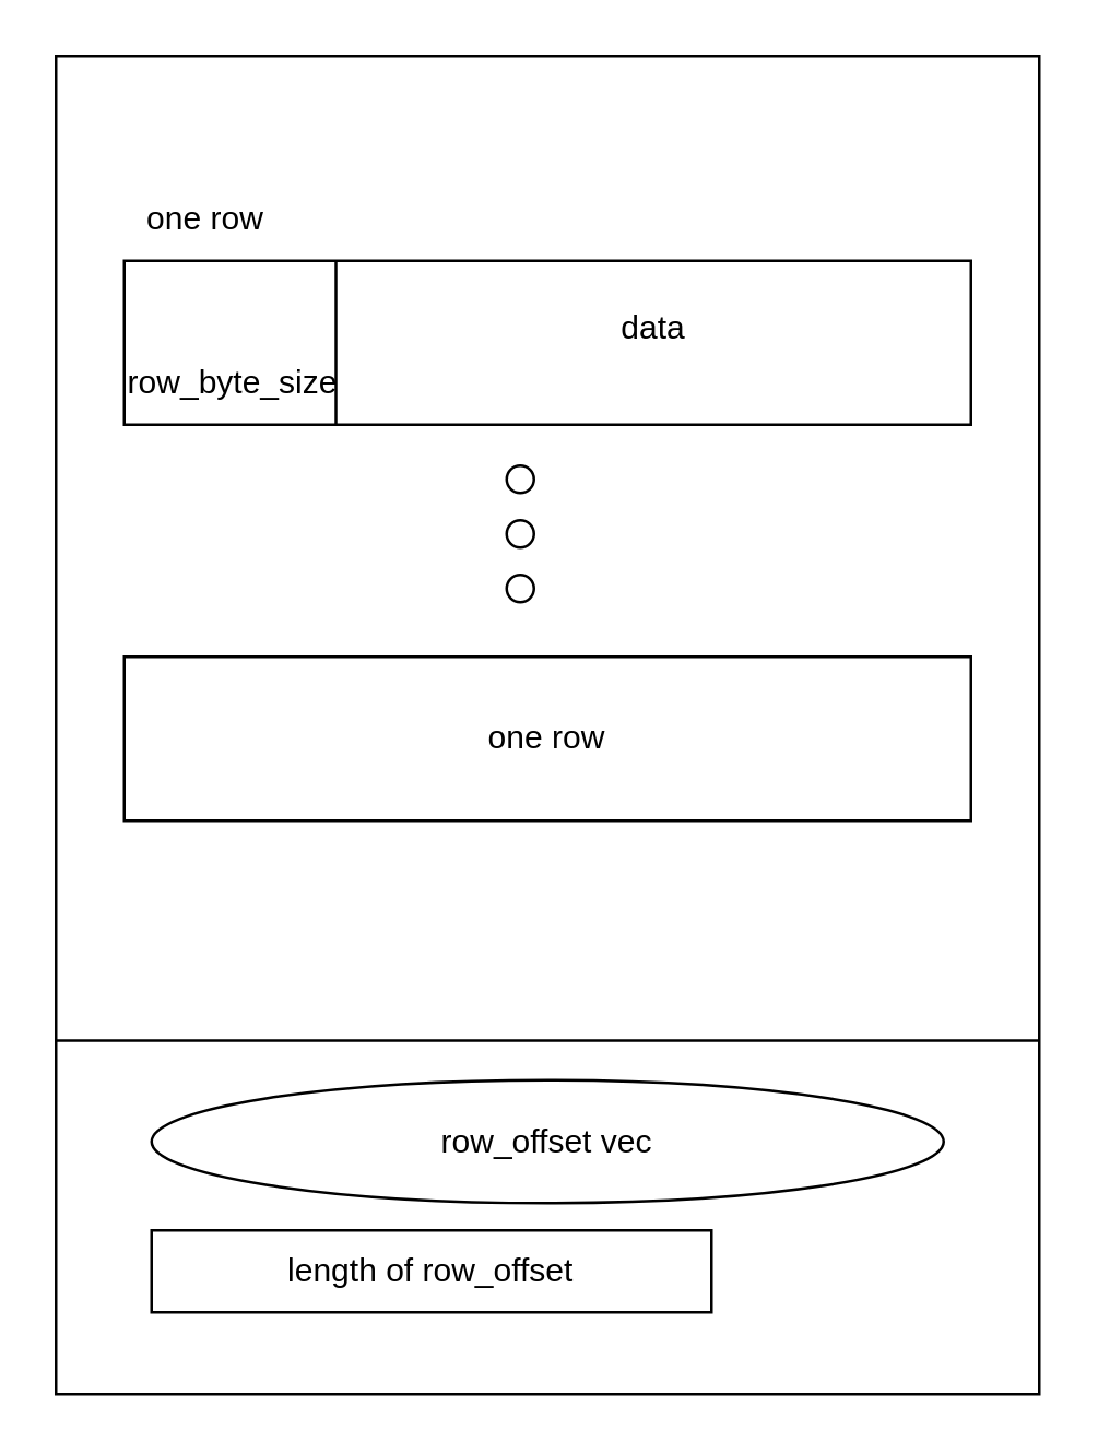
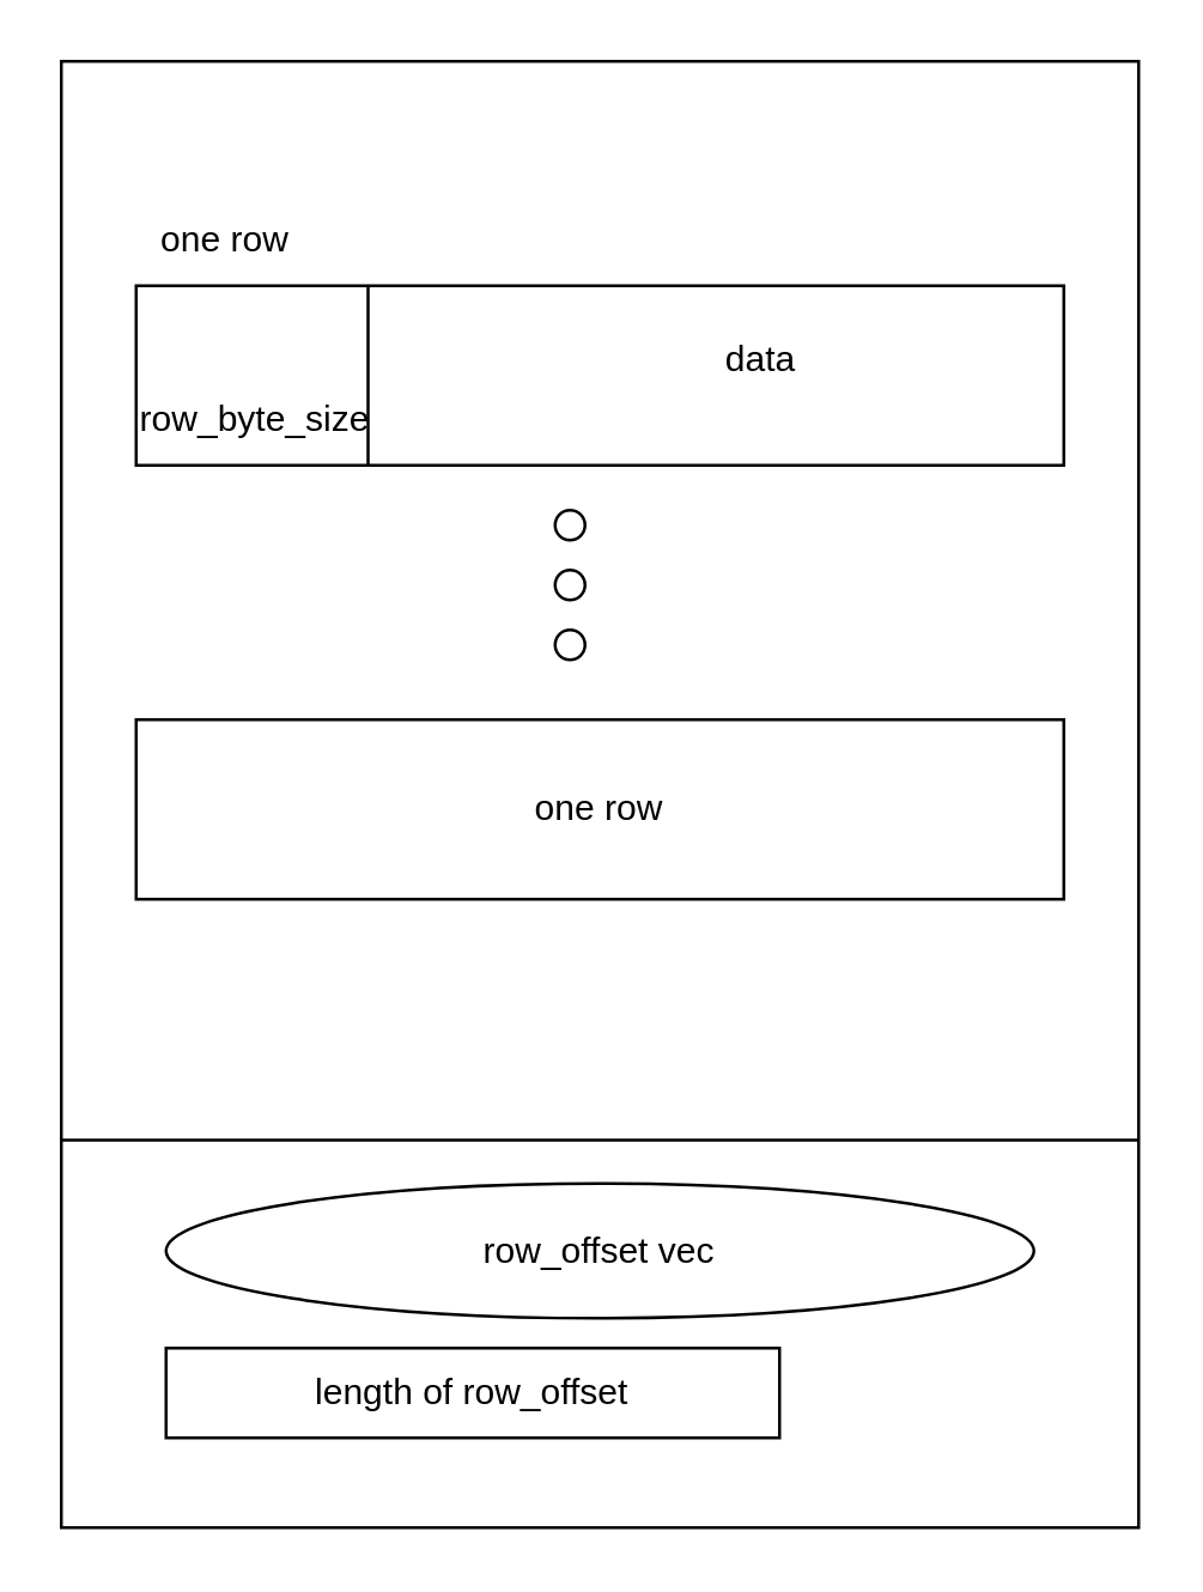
- <mxCell id="7" value="data" style="text;html=1;strokeColor=none;fillColor=none;align=center;verticalAlign=middle;whiteSpace=wrap;rounded=0;" vertex="1" parent="1"><mxGeometry x="219" y="110" width="40" height="20" as="geometry" /></mxCell>
+ <mxCell id="7" value="data" style="text;html=1;strokeColor=none;fillColor=none;align=center;verticalAlign=middle;whiteSpace=wrap;rounded=0;" vertex="1" parent="1"><mxGeometry x="234" y="110" width="40" height="20" as="geometry" /></mxCell>
